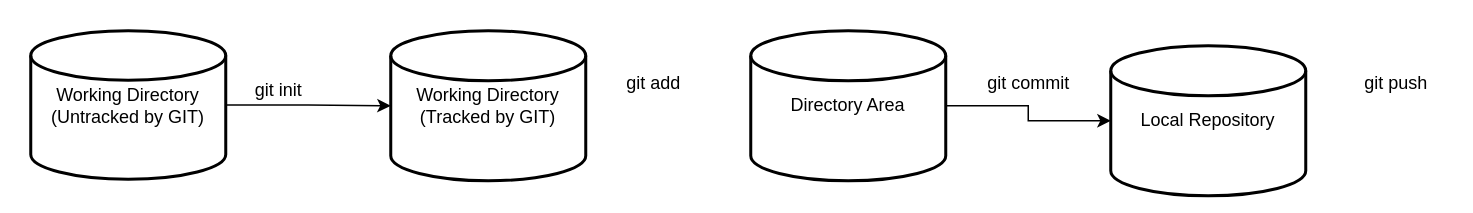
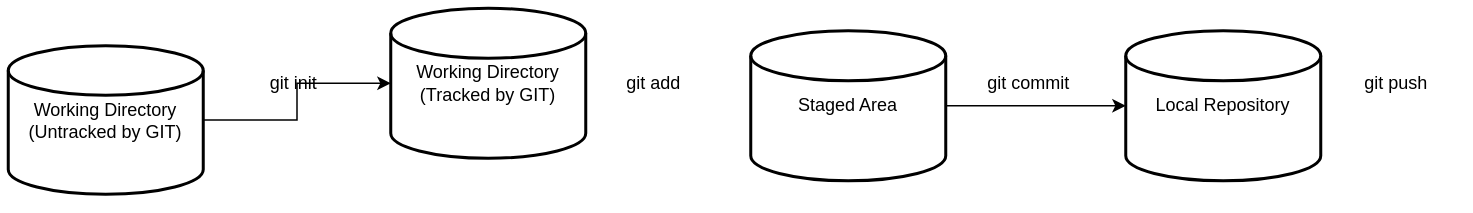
- <mxCell id="8" value="git init" style="text;html=1;align=center;verticalAlign=middle;resizable=0;points=[];autosize=1;" vertex="1" parent="1"><mxGeometry x="160" y="50" width="50" height="20" as="geometry" /></mxCell>
+ <mxCell id="8" value="git init" style="text;html=1;align=center;verticalAlign=middle;resizable=0;points=[];autosize=1;" vertex="1" parent="1"><mxGeometry x="170" y="45" width="50" height="20" as="geometry" /></mxCell>
- <mxCell id="6" value="Working Directory&lt;br&gt;(Untracked by GIT)" style="strokeWidth=2;html=1;shape=mxgraph.flowchart.database;whiteSpace=wrap;" vertex="1" parent="1"><mxGeometry x="20" y="20" width="130" height="99" as="geometry" /></mxCell>
+ <mxCell id="6" value="Working Directory&lt;br&gt;(Untracked by GIT)" style="strokeWidth=2;html=1;shape=mxgraph.flowchart.database;whiteSpace=wrap;" vertex="1" parent="1"><mxGeometry x="5" y="30" width="130" height="99" as="geometry" /></mxCell>
- <mxCell id="2" value="Working Directory&lt;br&gt;(Tracked by GIT)" style="strokeWidth=2;html=1;shape=mxgraph.flowchart.database;whiteSpace=wrap;" vertex="1" parent="1"><mxGeometry x="260" y="20" width="130" height="100" as="geometry" /></mxCell>
+ <mxCell id="2" value="Working Directory&lt;br&gt;(Tracked by GIT)" style="strokeWidth=2;html=1;shape=mxgraph.flowchart.database;whiteSpace=wrap;" vertex="1" parent="1"><mxGeometry x="260" y="5" width="130" height="100" as="geometry" /></mxCell>
- <mxCell id="4" value="Directory Area" style="strokeWidth=2;html=1;shape=mxgraph.flowchart.database;whiteSpace=wrap;" vertex="1" parent="1"><mxGeometry x="500" y="20" width="130" height="100" as="geometry" /></mxCell>
+ <mxCell id="4" value="Staged Area" style="strokeWidth=2;html=1;shape=mxgraph.flowchart.database;whiteSpace=wrap;" vertex="1" parent="1"><mxGeometry x="500" y="20" width="130" height="100" as="geometry" /></mxCell>
- <mxCell id="7" value="Local Repository" style="strokeWidth=2;html=1;shape=mxgraph.flowchart.database;whiteSpace=wrap;" vertex="1" parent="1"><mxGeometry x="740" y="30" width="130" height="100" as="geometry" /></mxCell>
+ <mxCell id="7" value="Local Repository" style="strokeWidth=2;html=1;shape=mxgraph.flowchart.database;whiteSpace=wrap;" vertex="1" parent="1"><mxGeometry x="750" y="20" width="130" height="100" as="geometry" /></mxCell>
